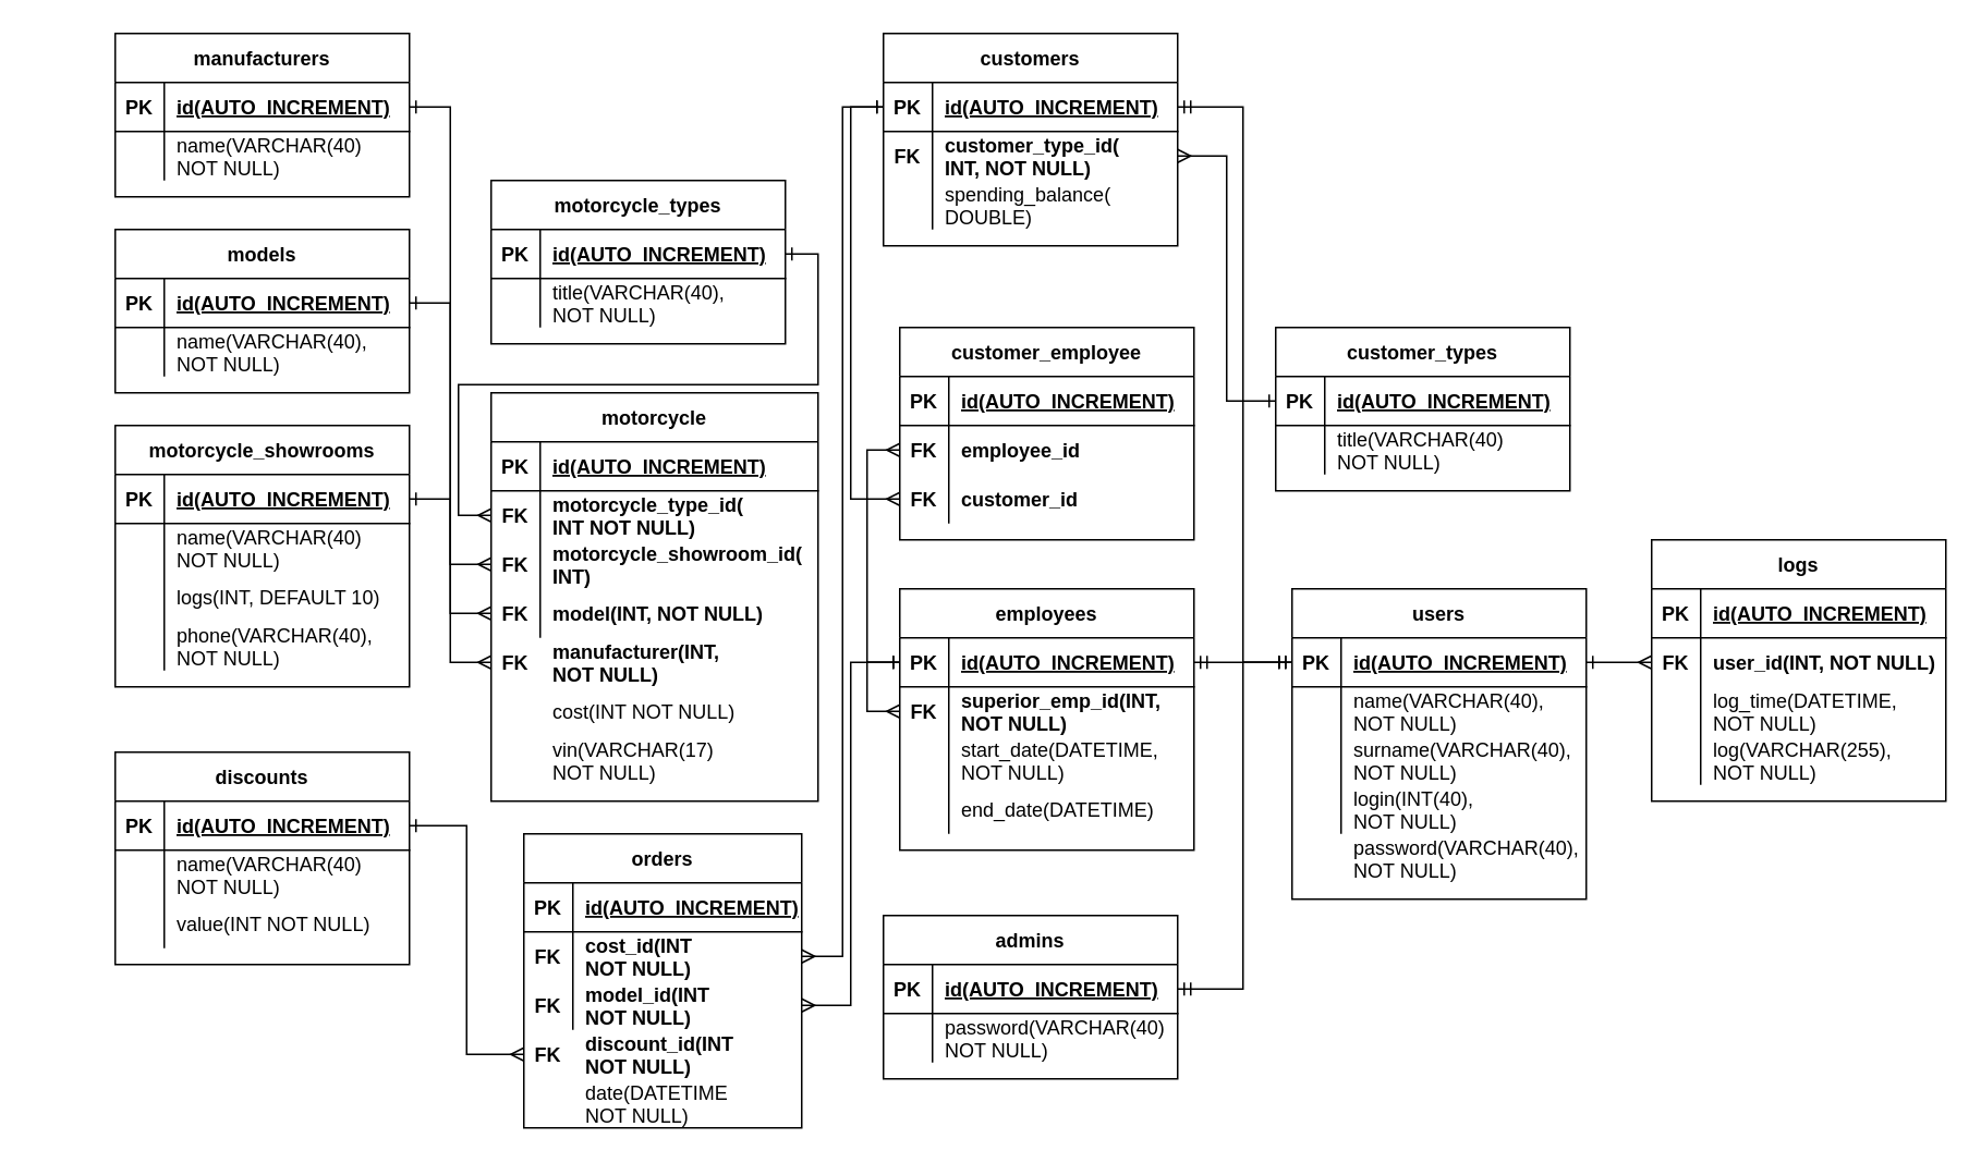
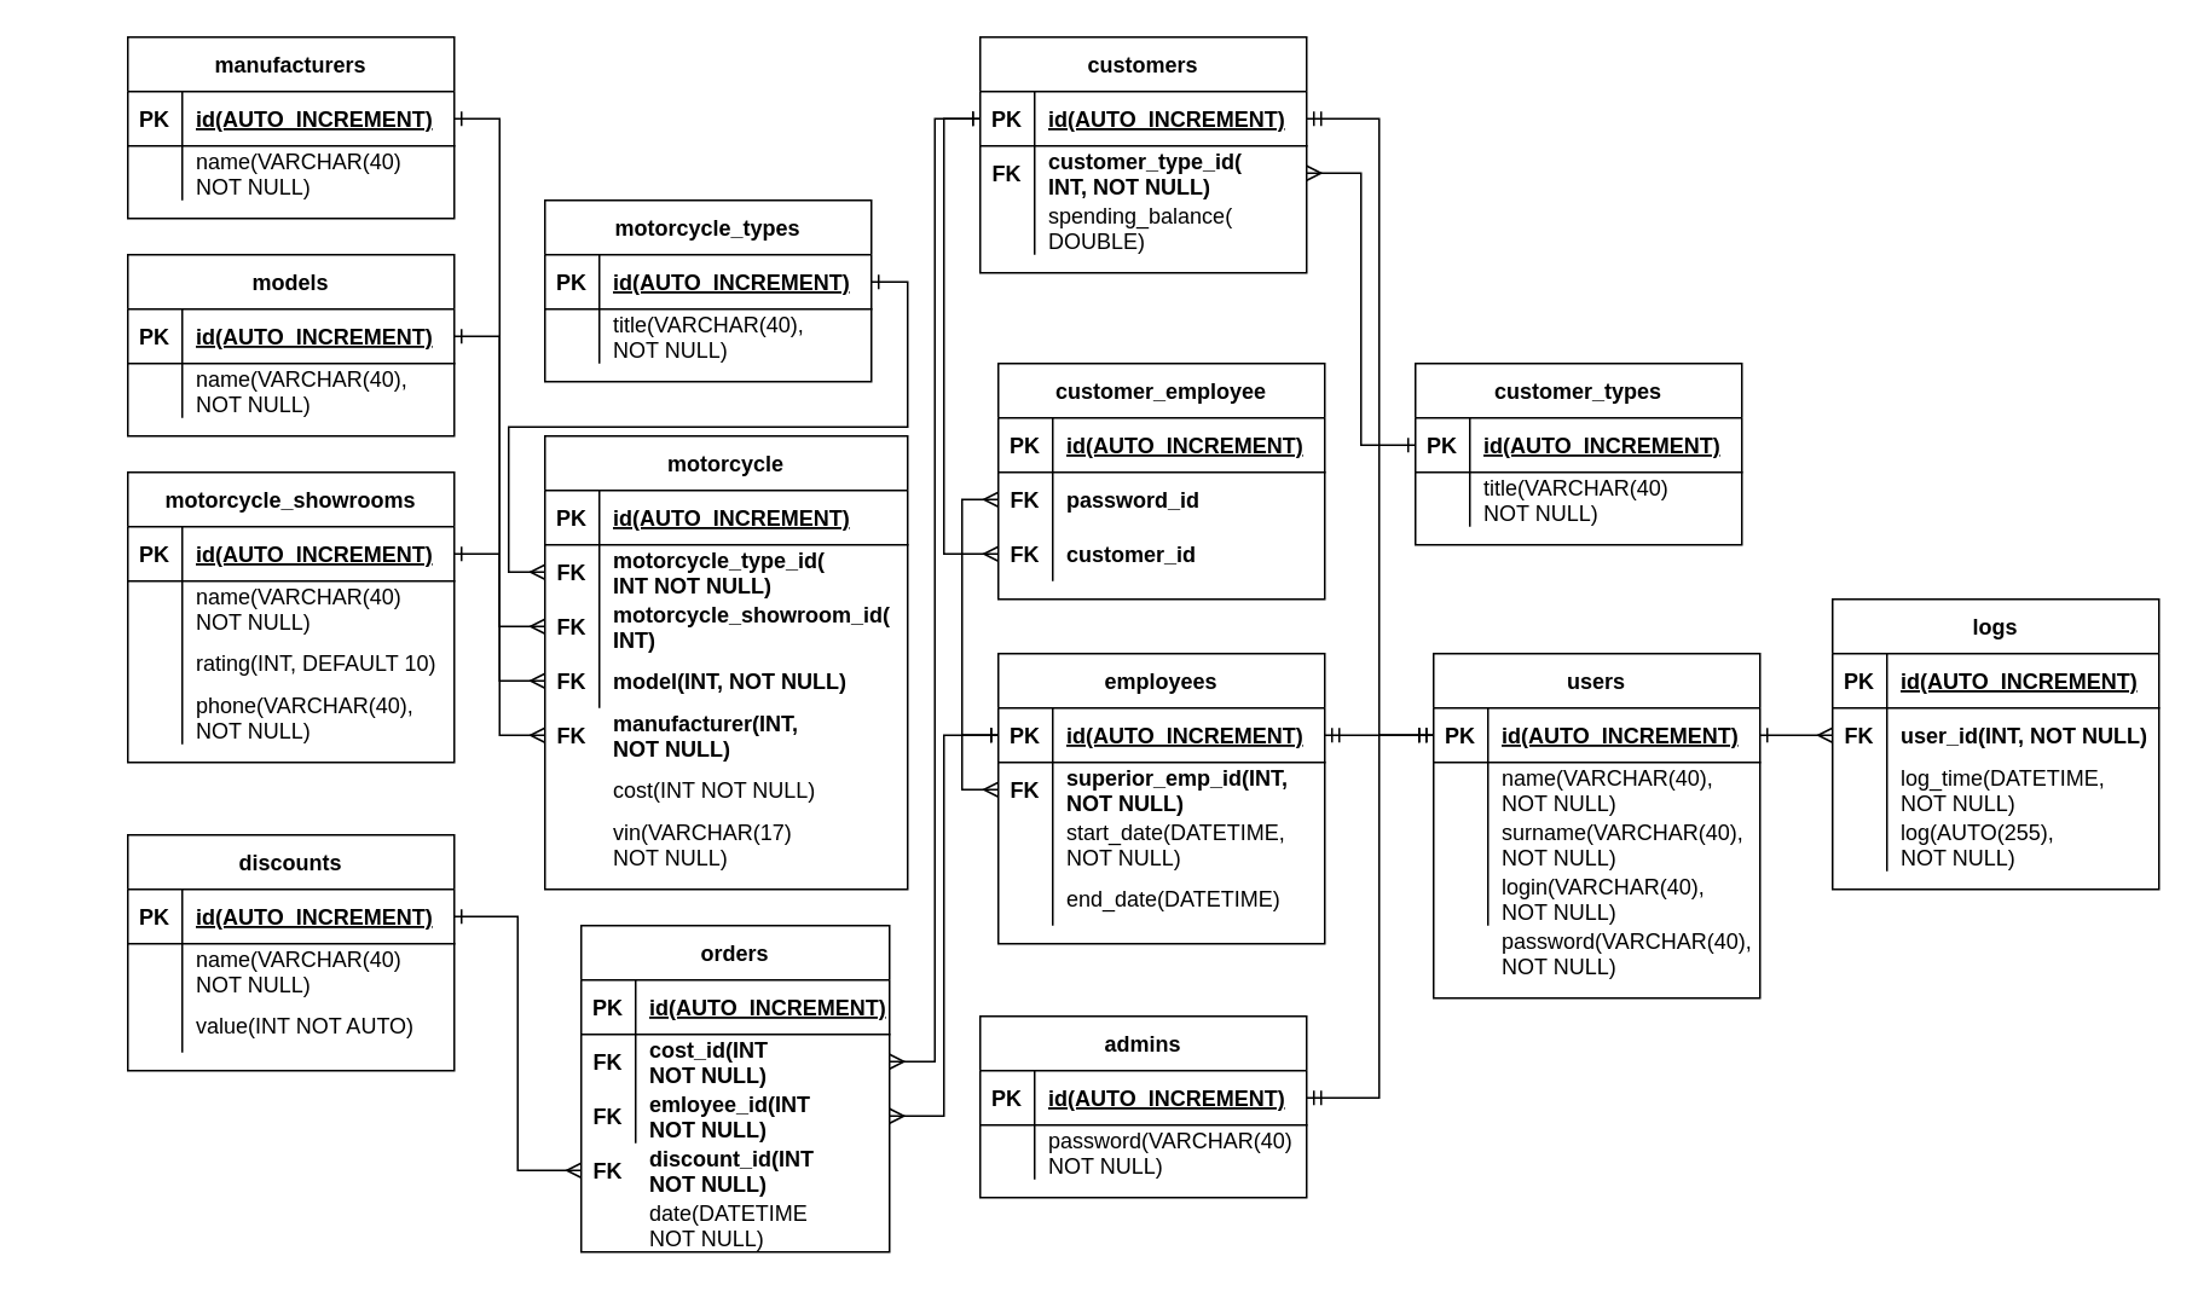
- <mxCell id="170" value="employee_id" style="shape=partialRectangle;connectable=0;fillColor=none;top=0;left=0;bottom=0;right=0;align=left;spacingLeft=6;overflow=hidden;fontStyle=1" parent="168" vertex="1"><mxGeometry x="30" width="150" height="30" as="geometry"><mxRectangle width="150" height="30" as="alternateBounds" /></mxGeometry></mxCell>
+ <mxCell id="170" value="password_id" style="shape=partialRectangle;connectable=0;fillColor=none;top=0;left=0;bottom=0;right=0;align=left;spacingLeft=6;overflow=hidden;fontStyle=1" parent="168" vertex="1"><mxGeometry x="30" width="150" height="30" as="geometry"><mxRectangle width="150" height="30" as="alternateBounds" /></mxGeometry></mxCell>
- <mxCell id="101" value="logs(INT, DEFAULT 10)" style="shape=partialRectangle;connectable=0;fillColor=none;top=0;left=0;bottom=0;right=0;align=left;spacingLeft=6;overflow=hidden;" parent="99" vertex="1"><mxGeometry x="30" width="150" height="30" as="geometry"><mxRectangle width="150" height="30" as="alternateBounds" /></mxGeometry></mxCell>
+ <mxCell id="101" value="rating(INT, DEFAULT 10)" style="shape=partialRectangle;connectable=0;fillColor=none;top=0;left=0;bottom=0;right=0;align=left;spacingLeft=6;overflow=hidden;" parent="99" vertex="1"><mxGeometry x="30" width="150" height="30" as="geometry"><mxRectangle width="150" height="30" as="alternateBounds" /></mxGeometry></mxCell>
- <mxCell id="62" value="log(VARCHAR(255),&#10;NOT NULL)" style="shape=partialRectangle;connectable=0;fillColor=none;top=0;left=0;bottom=0;right=0;align=left;spacingLeft=6;overflow=hidden;" parent="60" vertex="1"><mxGeometry x="30" width="150" height="30" as="geometry"><mxRectangle width="150" height="30" as="alternateBounds" /></mxGeometry></mxCell>
+ <mxCell id="62" value="log(AUTO(255),&#10;NOT NULL)" style="shape=partialRectangle;connectable=0;fillColor=none;top=0;left=0;bottom=0;right=0;align=left;spacingLeft=6;overflow=hidden;" parent="60" vertex="1"><mxGeometry x="30" width="150" height="30" as="geometry"><mxRectangle width="150" height="30" as="alternateBounds" /></mxGeometry></mxCell>
- <mxCell id="38" value="login(INT(40),&#10;NOT NULL)" style="shape=partialRectangle;connectable=0;fillColor=none;top=0;left=0;bottom=0;right=0;align=left;spacingLeft=6;overflow=hidden;" parent="36" vertex="1"><mxGeometry x="30" width="150" height="30" as="geometry"><mxRectangle width="150" height="30" as="alternateBounds" /></mxGeometry></mxCell>
+ <mxCell id="38" value="login(VARCHAR(40),&#10;NOT NULL)" style="shape=partialRectangle;connectable=0;fillColor=none;top=0;left=0;bottom=0;right=0;align=left;spacingLeft=6;overflow=hidden;" parent="36" vertex="1"><mxGeometry x="30" width="150" height="30" as="geometry"><mxRectangle width="150" height="30" as="alternateBounds" /></mxGeometry></mxCell>
- <mxCell id="127" value="value(INT NOT NULL)" style="shape=partialRectangle;connectable=0;fillColor=none;top=0;left=0;bottom=0;right=0;align=left;spacingLeft=6;overflow=hidden;" parent="125" vertex="1"><mxGeometry x="30" width="150" height="30" as="geometry"><mxRectangle width="150" height="30" as="alternateBounds" /></mxGeometry></mxCell>
+ <mxCell id="127" value="value(INT NOT AUTO)" style="shape=partialRectangle;connectable=0;fillColor=none;top=0;left=0;bottom=0;right=0;align=left;spacingLeft=6;overflow=hidden;" parent="125" vertex="1"><mxGeometry x="30" width="150" height="30" as="geometry"><mxRectangle width="150" height="30" as="alternateBounds" /></mxGeometry></mxCell>
- <mxCell id="115" value="model_id(INT&#10;NOT NULL)" style="shape=partialRectangle;connectable=0;fillColor=none;top=0;left=0;bottom=0;right=0;align=left;spacingLeft=6;overflow=hidden;fontStyle=1" parent="113" vertex="1"><mxGeometry x="30" width="140" height="30" as="geometry"><mxRectangle width="140" height="30" as="alternateBounds" /></mxGeometry></mxCell>
+ <mxCell id="115" value="emloyee_id(INT&#10;NOT NULL)" style="shape=partialRectangle;connectable=0;fillColor=none;top=0;left=0;bottom=0;right=0;align=left;spacingLeft=6;overflow=hidden;fontStyle=1" parent="113" vertex="1"><mxGeometry x="30" width="140" height="30" as="geometry"><mxRectangle width="140" height="30" as="alternateBounds" /></mxGeometry></mxCell>
